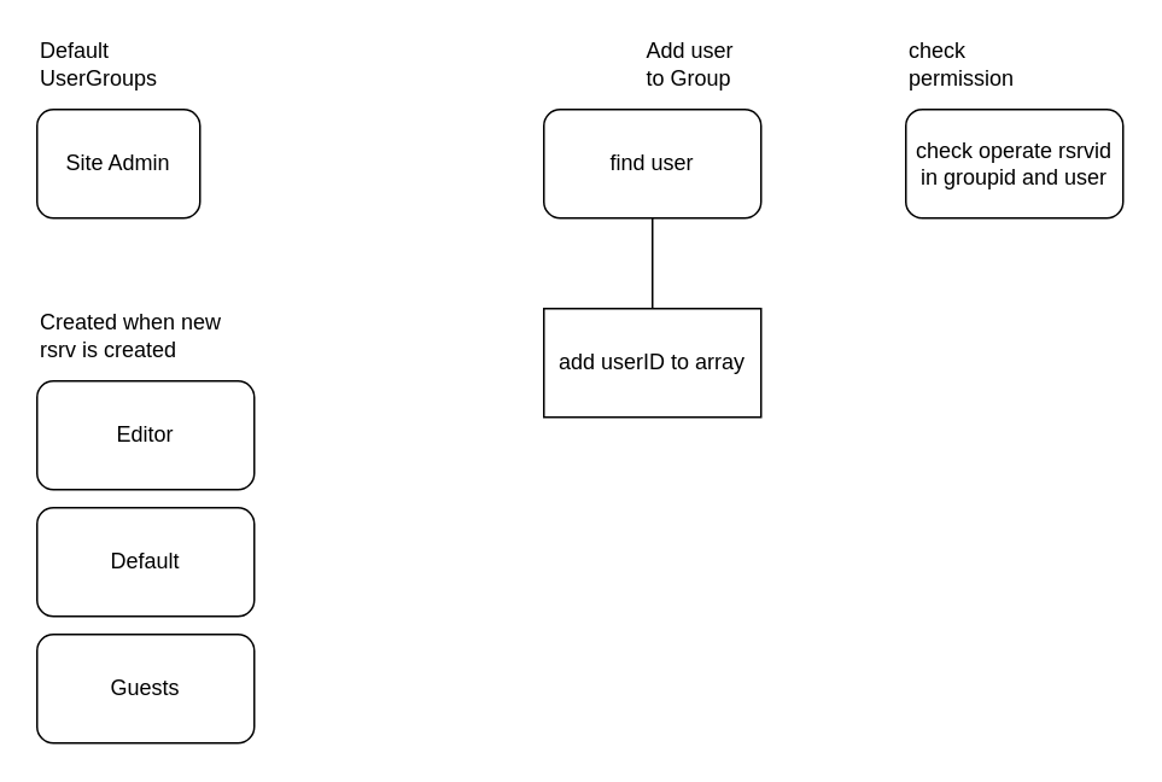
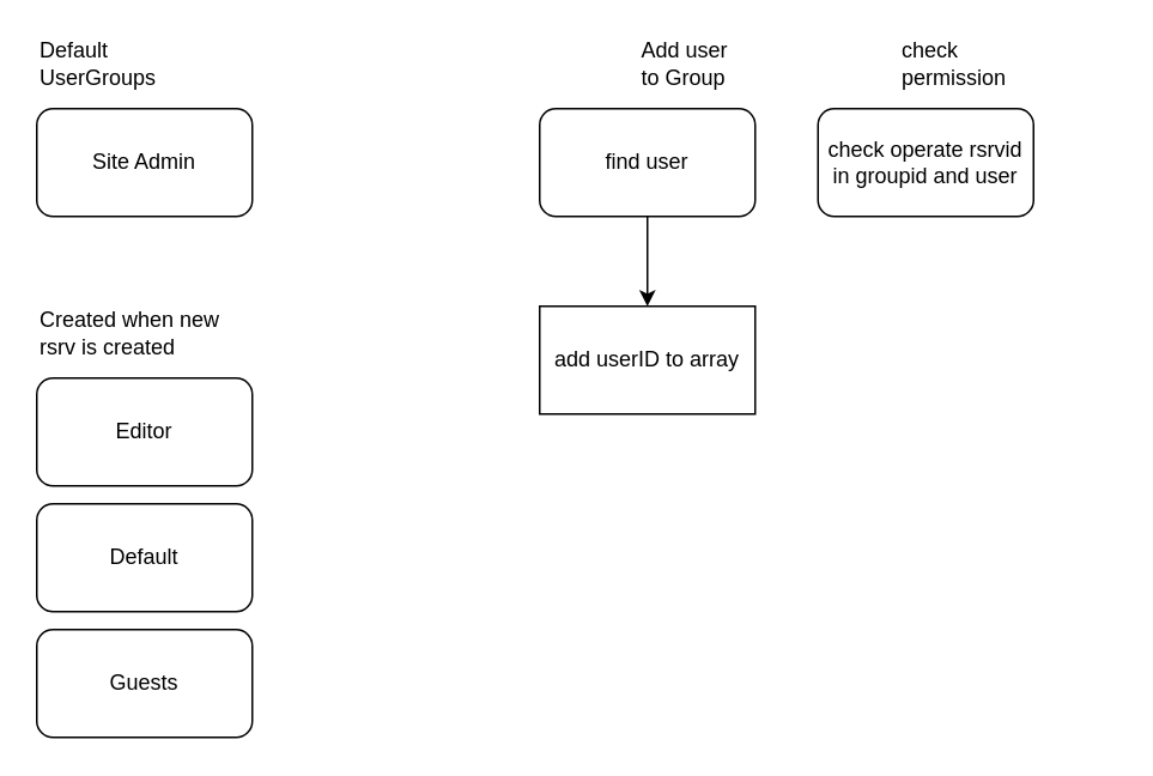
- <mxCell id="2" value="Site Admin" style="rounded=1;whiteSpace=wrap;html=1;fontFamily=Arial;" parent="1" vertex="1"><mxGeometry x="20" y="60" width="90" height="60" as="geometry" /></mxCell>
+ <mxCell id="2" value="Site Admin" style="rounded=1;whiteSpace=wrap;html=1;fontFamily=Arial;" parent="1" vertex="1"><mxGeometry x="20" y="60" width="120" height="60" as="geometry" /></mxCell>
- <mxCell id="12" value="check operate rsrvid in groupid and user" style="rounded=1;whiteSpace=wrap;html=1;" vertex="1" parent="1"><mxGeometry x="500" y="60" width="120" height="60" as="geometry" /></mxCell>
+ <mxCell id="12" value="check operate rsrvid in groupid and user" style="rounded=1;whiteSpace=wrap;html=1;" vertex="1" parent="1"><mxGeometry x="455" y="60" width="120" height="60" as="geometry" /></mxCell>
- <mxCell id="8" value="" style="edgeStyle=orthogonalEdgeStyle;rounded=0;orthogonalLoop=1;jettySize=auto;html=1;endArrow=none;" edge="1" parent="1" source="9" target="11"><mxGeometry relative="1" as="geometry" /></mxCell>
+ <mxCell id="8" value="" style="edgeStyle=orthogonalEdgeStyle;rounded=0;orthogonalLoop=1;jettySize=auto;html=1;" edge="1" parent="1" source="9" target="11"><mxGeometry relative="1" as="geometry" /></mxCell>
